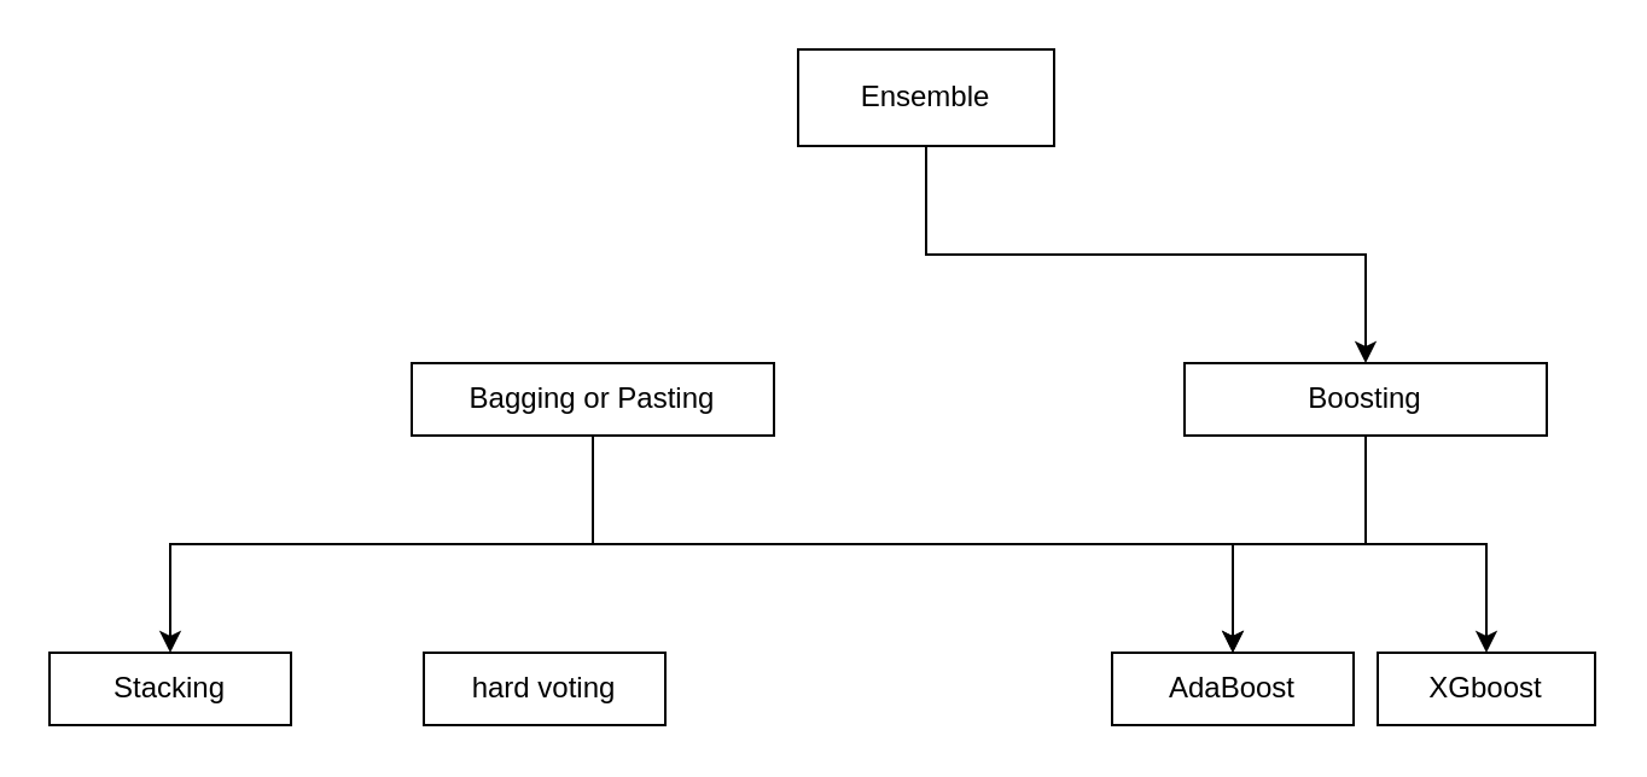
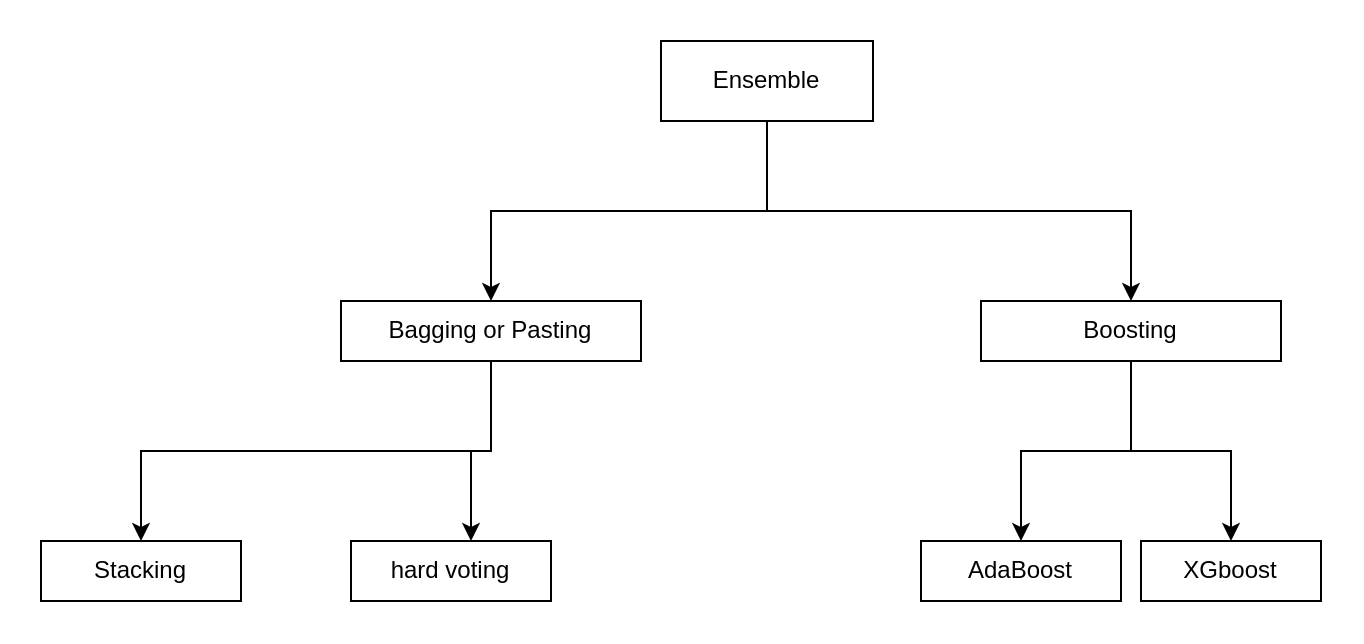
+ <mxCell id="2" style="edgeStyle=orthogonalEdgeStyle;rounded=0;orthogonalLoop=1;jettySize=auto;html=1;exitX=0.5;exitY=1;exitDx=0;exitDy=0;entryX=0.5;entryY=0;entryDx=0;entryDy=0;" edge="1" parent="1" source="4" target="7"><mxGeometry relative="1" as="geometry" /></mxCell>
- <mxCell id="6" style="edgeStyle=orthogonalEdgeStyle;rounded=0;orthogonalLoop=1;jettySize=auto;html=1;exitX=0.5;exitY=1;exitDx=0;exitDy=0;" edge="1" parent="1" source="7" target="12"><mxGeometry relative="1" as="geometry" /></mxCell>
+ <mxCell id="6" style="edgeStyle=orthogonalEdgeStyle;rounded=0;orthogonalLoop=1;jettySize=auto;html=1;exitX=0.5;exitY=1;exitDx=0;exitDy=0;entryX=0.6;entryY=0;entryDx=0;entryDy=0;entryPerimeter=0;" edge="1" parent="1" source="7" target="14"><mxGeometry relative="1" as="geometry" /></mxCell>
